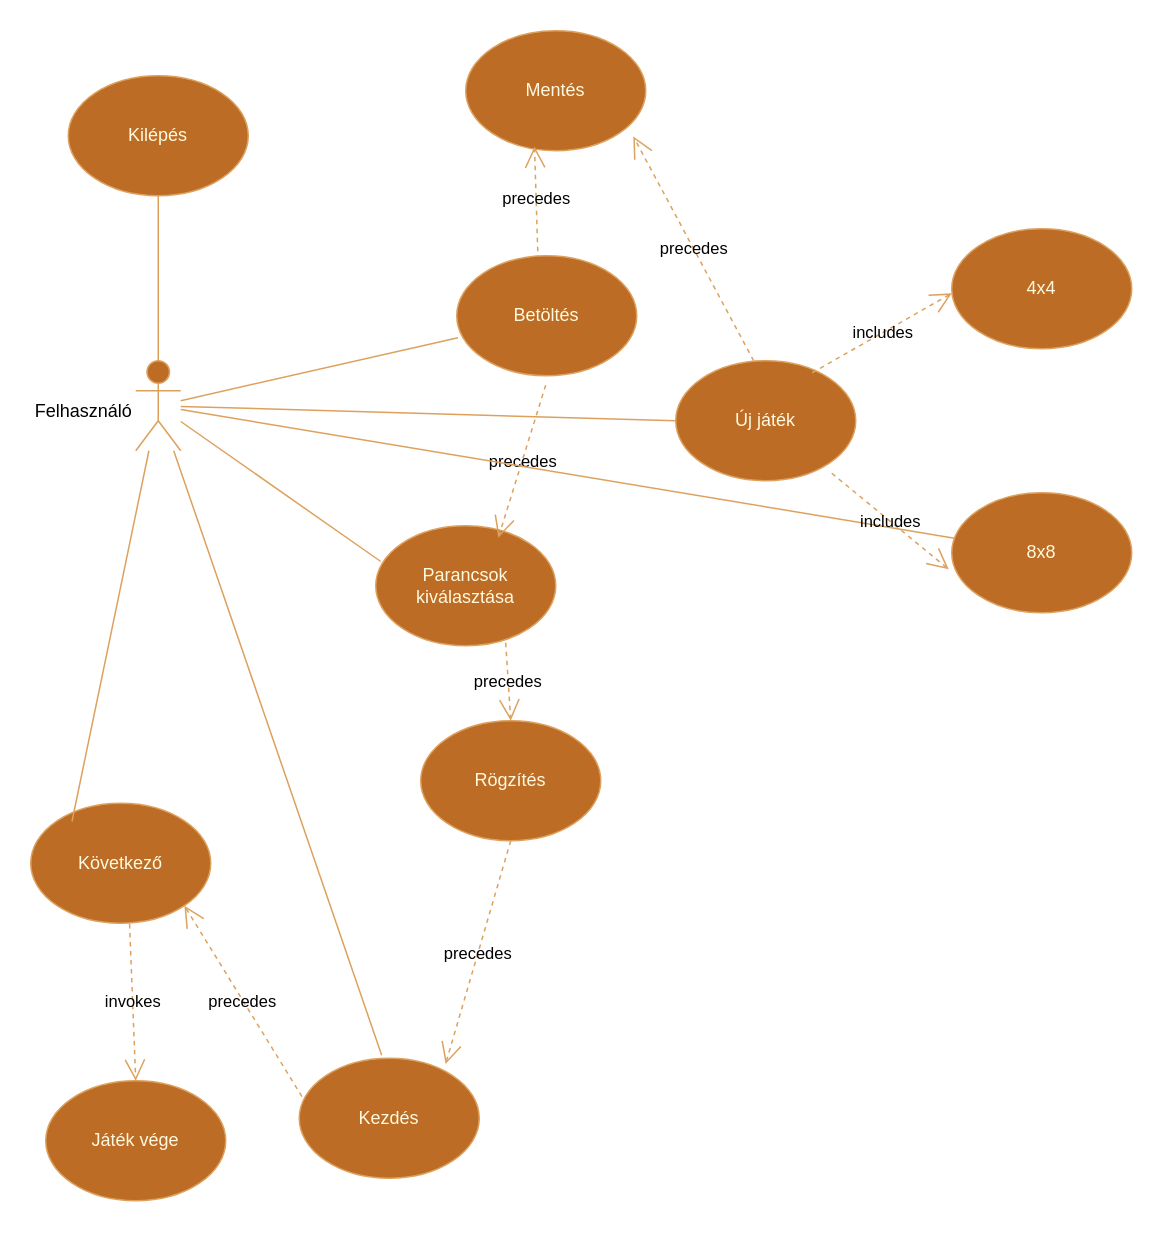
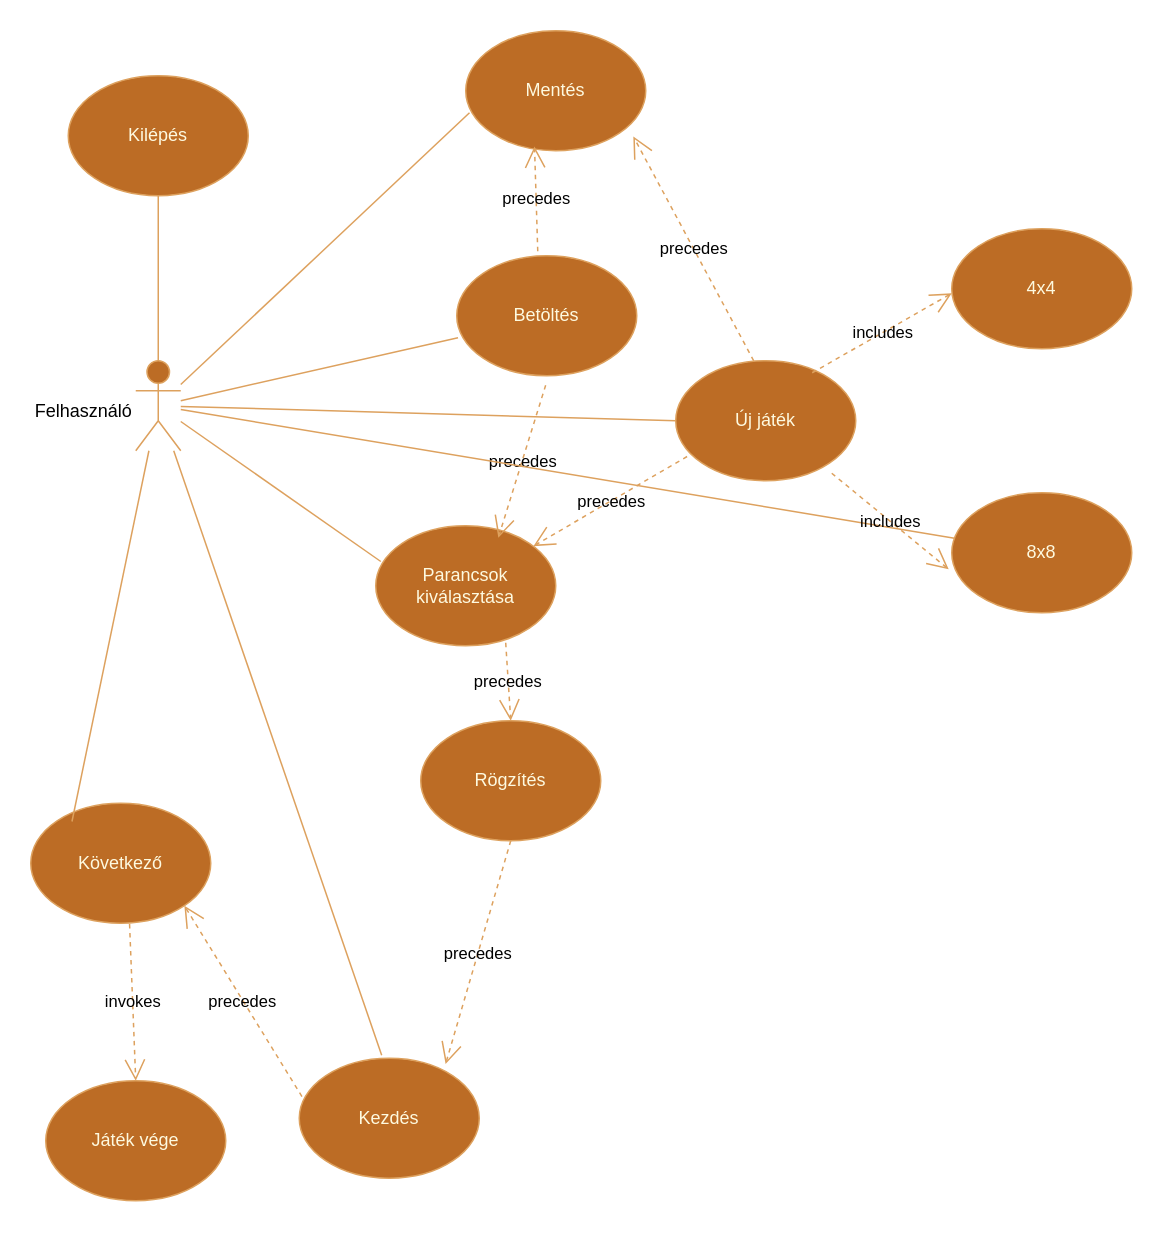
+ <mxCell id="10" value="" style="endArrow=none;html=1;rounded=0;entryX=0.021;entryY=0.683;entryDx=0;entryDy=0;entryPerimeter=0;labelBackgroundColor=none;strokeColor=#DDA15E;fontColor=default;" parent="1" source="2" target="5" edge="1"><mxGeometry width="50" height="50" relative="1" as="geometry"><mxPoint x="160" y="190" as="sourcePoint" /><mxPoint x="210" y="140" as="targetPoint" /></mxGeometry></mxCell>
+ <mxCell id="16" value="&lt;div&gt;precedes&lt;/div&gt;" style="endArrow=open;endSize=12;dashed=1;html=1;rounded=0;exitX=0.063;exitY=0.798;exitDx=0;exitDy=0;exitPerimeter=0;labelBackgroundColor=none;strokeColor=#DDA15E;fontColor=#000000;" parent="1" source="7" target="13" edge="1"><mxGeometry width="160" relative="1" as="geometry"><mxPoint x="450" y="326.5" as="sourcePoint" /><mxPoint x="382" y="213.5" as="targetPoint" /></mxGeometry></mxCell>
